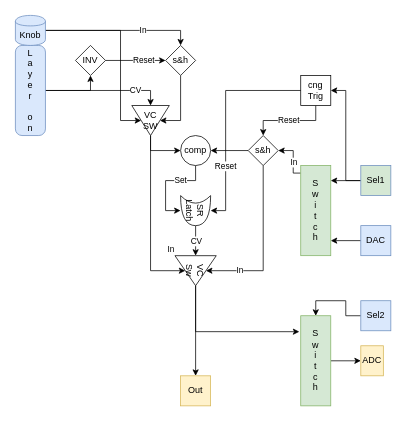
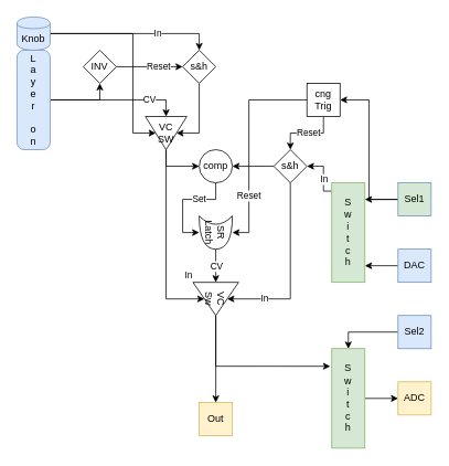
- <mxCell id="22" value="&lt;div&gt;cng&lt;/div&gt;&lt;div&gt;Trig&lt;/div&gt;" style="whiteSpace=wrap;html=1;aspect=fixed;" vertex="1" parent="1"><mxGeometry x="400" y="100" width="40" height="40" as="geometry" /></mxCell>
+ <mxCell id="22" value="&lt;div&gt;cng&lt;/div&gt;&lt;div&gt;Trig&lt;/div&gt;" style="whiteSpace=wrap;html=1;aspect=fixed;" vertex="1" parent="1"><mxGeometry x="370" y="100" width="40" height="40" as="geometry" /></mxCell>
- <mxCell id="32" value="Sel2" style="whiteSpace=wrap;html=1;aspect=fixed;fillColor=#dae8fc;strokeColor=#6c8ebf;" vertex="1" parent="1"><mxGeometry x="480" y="400" width="40" height="40" as="geometry" /></mxCell>
+ <mxCell id="32" value="Sel2" style="whiteSpace=wrap;html=1;aspect=fixed;fillColor=#dae8fc;strokeColor=#6c8ebf;" vertex="1" parent="1"><mxGeometry x="480" y="380" width="40" height="40" as="geometry" /></mxCell>
- <mxCell id="35" value="ADC" style="whiteSpace=wrap;html=1;aspect=fixed;fillColor=#fff2cc;strokeColor=#d6b656;" vertex="1" parent="1"><mxGeometry x="480" y="460" width="30" height="40" as="geometry" /></mxCell>
+ <mxCell id="35" value="ADC" style="whiteSpace=wrap;html=1;aspect=fixed;fillColor=#fff2cc;strokeColor=#d6b656;" vertex="1" parent="1"><mxGeometry x="480" y="460" width="40" height="40" as="geometry" /></mxCell>
- <mxCell id="36" value="Out" style="whiteSpace=wrap;html=1;aspect=fixed;fillColor=#fff2cc;strokeColor=#d6b656;" vertex="1" parent="1"><mxGeometry x="240" y="500" width="40" height="40" as="geometry" /></mxCell>
+ <mxCell id="36" value="Out" style="whiteSpace=wrap;html=1;aspect=fixed;fillColor=#fff2cc;strokeColor=#d6b656;" vertex="1" parent="1"><mxGeometry x="240" y="485" width="40" height="40" as="geometry" /></mxCell>
